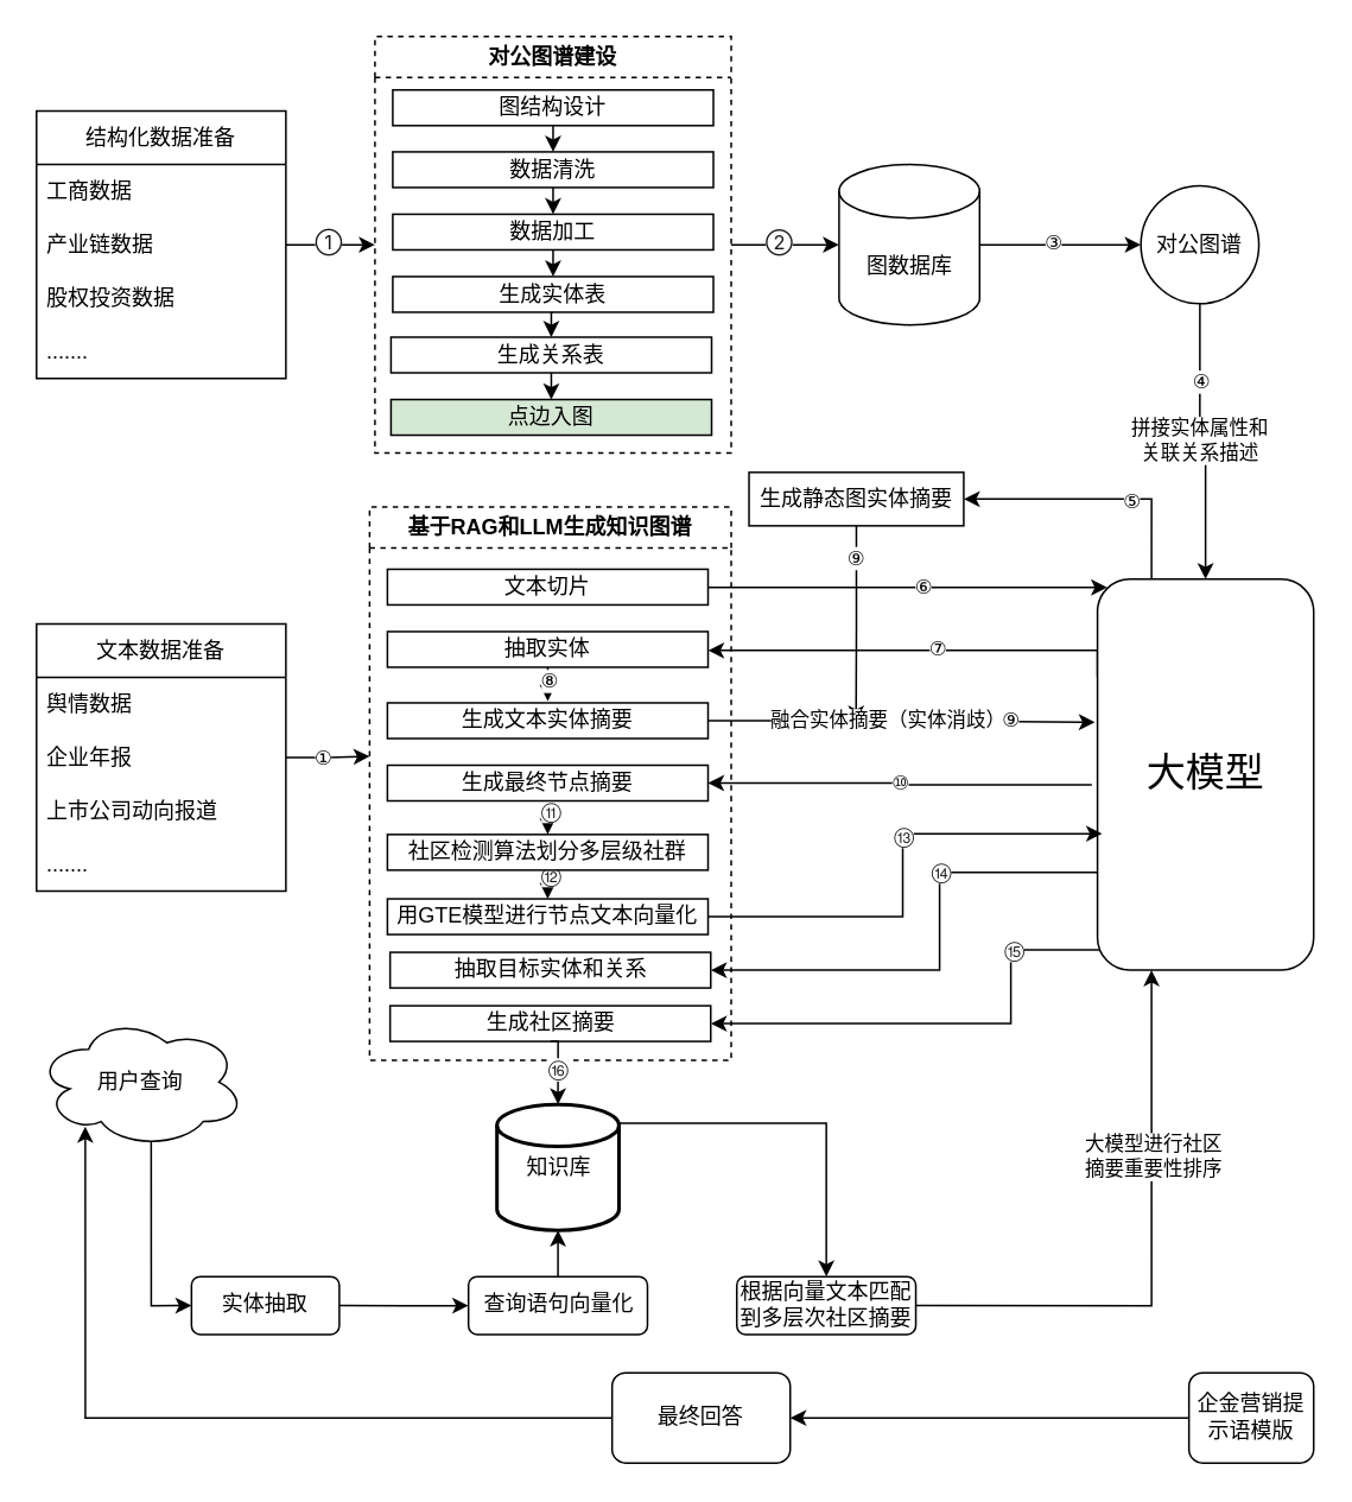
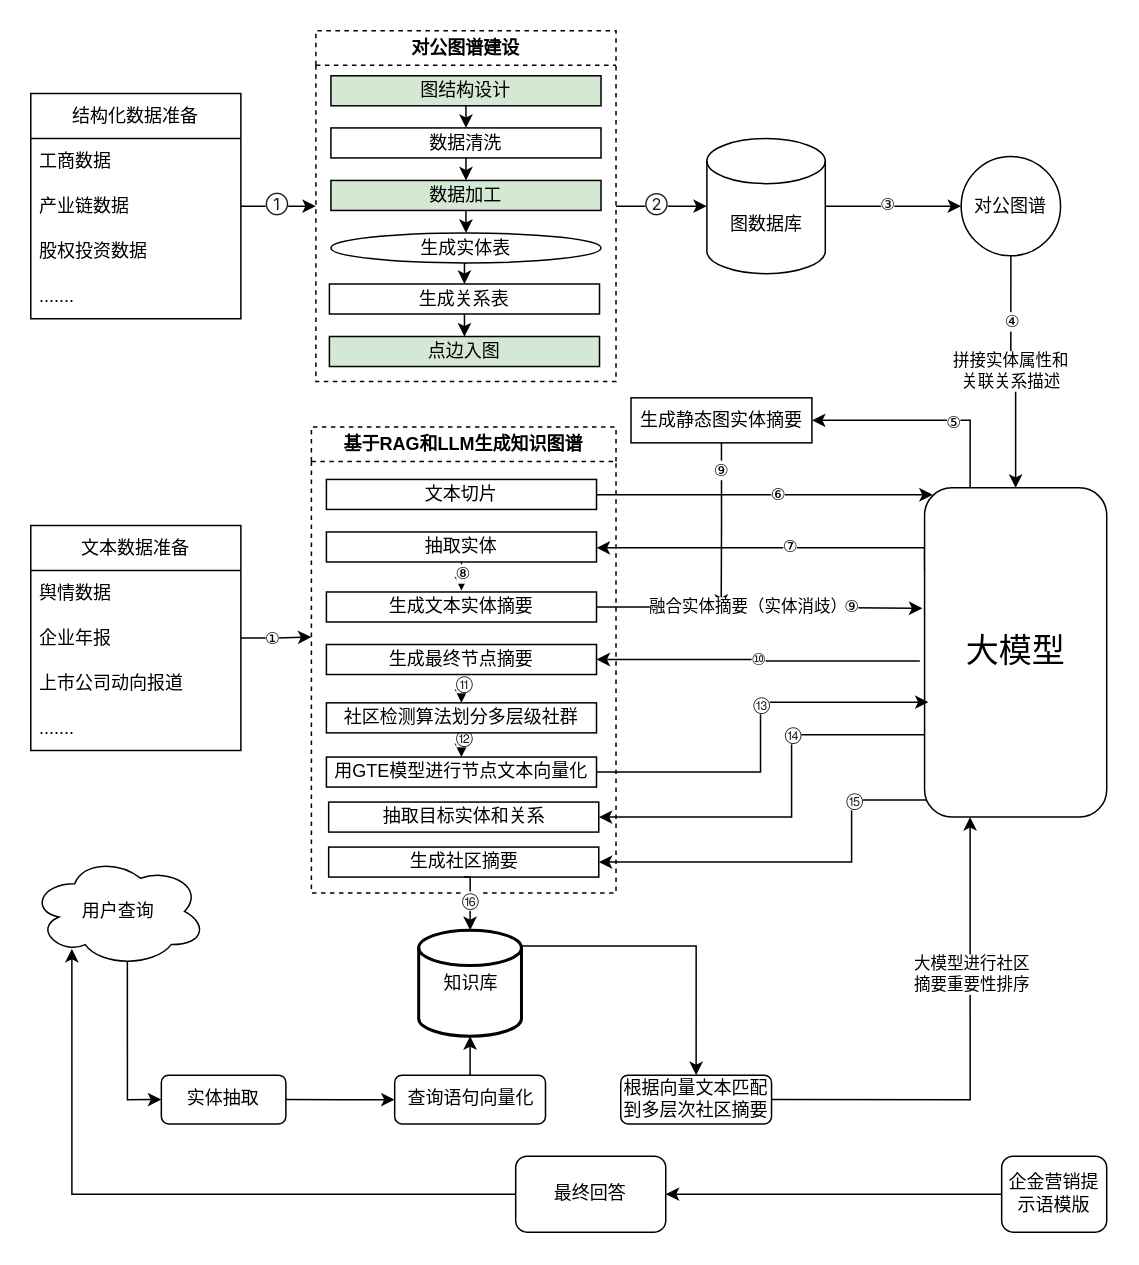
- <mxCell id="7" value="图结构设计" style="rounded=0;whiteSpace=wrap;html=1;" vertex="1" parent="5"><mxGeometry x="10" y="30" width="180" height="20" as="geometry" /></mxCell>
+ <mxCell id="7" value="图结构设计" style="rounded=0;whiteSpace=wrap;html=1;fillColor=#d5e8d4;" vertex="1" parent="5"><mxGeometry x="10" y="30" width="180" height="20" as="geometry" /></mxCell>
- <mxCell id="11" value="数据加工" style="rounded=0;whiteSpace=wrap;html=1;" vertex="1" parent="5"><mxGeometry x="10" y="99.75" width="180" height="20" as="geometry" /></mxCell>
+ <mxCell id="11" value="数据加工" style="rounded=0;whiteSpace=wrap;html=1;fillColor=#d5e8d4;" vertex="1" parent="5"><mxGeometry x="10" y="99.75" width="180" height="20" as="geometry" /></mxCell>
- <mxCell id="14" value="生成实体表" style="rounded=0;whiteSpace=wrap;html=1;" vertex="1" parent="5"><mxGeometry x="10" y="134.75" width="180" height="20" as="geometry" /></mxCell>
+ <mxCell id="14" value="生成实体表" style="ellipse;whiteSpace=wrap;html=1;" vertex="1" parent="5"><mxGeometry x="10" y="134.75" width="180" height="20" as="geometry" /></mxCell>
